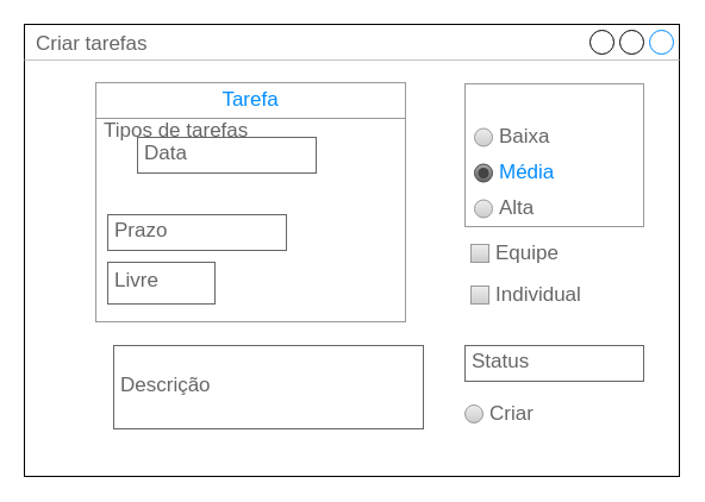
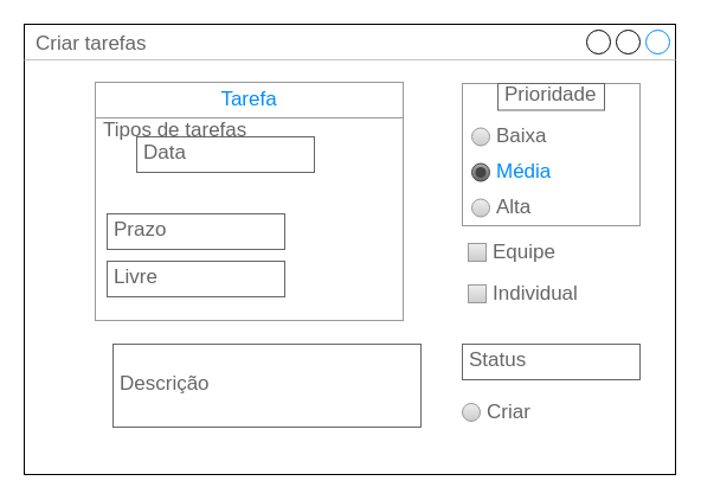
+ <mxCell id="8" value="Prioridade" style="strokeWidth=1;shadow=0;dashed=0;align=center;html=1;shape=mxgraph.mockup.text.textBox;fontColor=#666666;align=left;fontSize=17;spacingLeft=4;spacingTop=-3;whiteSpace=wrap;strokeColor=#666666;mainText=" vertex="1" parent="3"><mxGeometry x="30" width="90" height="22.5" as="geometry" /></mxCell>
- <mxCell id="16" value="Livre" style="strokeWidth=1;shadow=0;dashed=0;align=center;html=1;shape=mxgraph.mockup.text.textBox;fontColor=#666666;align=left;fontSize=17;spacingLeft=4;spacingTop=-3;whiteSpace=wrap;strokeColor=#666666;mainText=" vertex="1" parent="9"><mxGeometry x="10" y="150" width="90" height="35" as="geometry" /></mxCell>
+ <mxCell id="16" value="Livre" style="strokeWidth=1;shadow=0;dashed=0;align=center;html=1;shape=mxgraph.mockup.text.textBox;fontColor=#666666;align=left;fontSize=17;spacingLeft=4;spacingTop=-3;whiteSpace=wrap;strokeColor=#666666;mainText=" vertex="1" parent="9"><mxGeometry x="10" y="150" width="150" height="30" as="geometry" /></mxCell>
